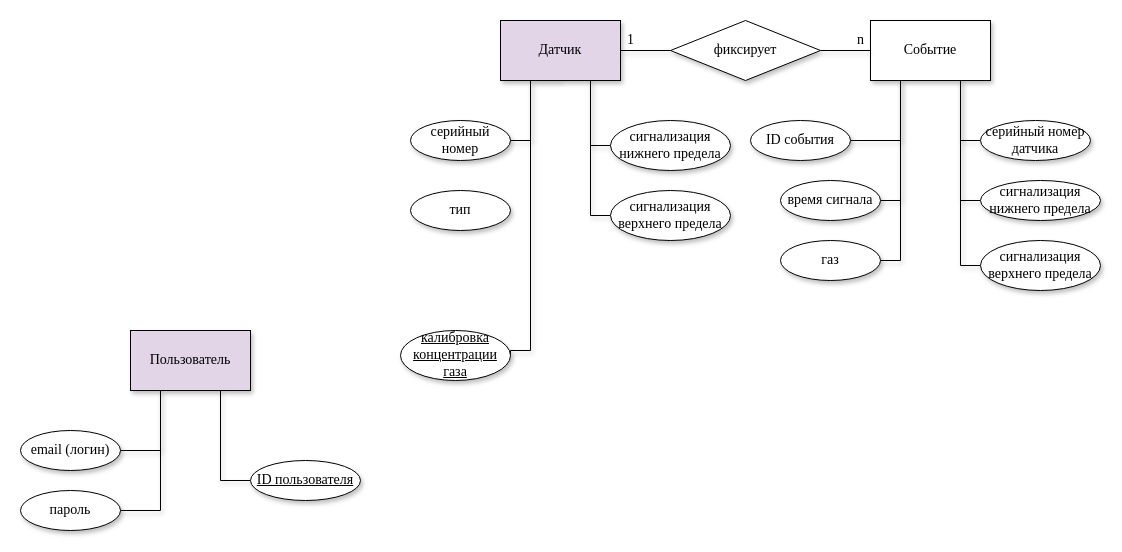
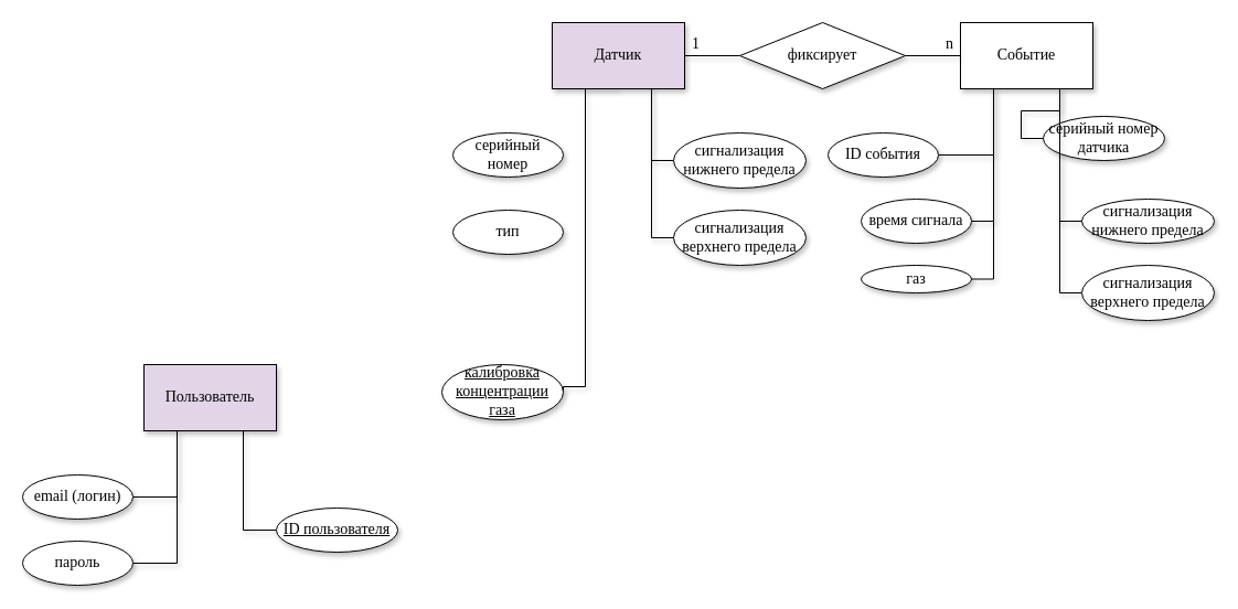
- <mxCell id="6" style="edgeStyle=orthogonalEdgeStyle;rounded=0;orthogonalLoop=1;jettySize=auto;html=1;exitX=0.25;exitY=1;exitDx=0;exitDy=0;entryX=1;entryY=0.5;entryDx=0;entryDy=0;entryPerimeter=0;fontFamily=Times New Roman;fontSize=14;endArrow=none;endFill=0;shadow=1;" parent="1" source="9" target="15" edge="1"><mxGeometry relative="1" as="geometry" /></mxCell>
- <mxCell id="29" value="серийный номер датчика" style="strokeWidth=1;html=1;shape=mxgraph.flowchart.start_1;whiteSpace=wrap;fontFamily=Times New Roman;fontSize=14;shadow=1;" parent="1" vertex="1"><mxGeometry x="980" y="120" width="110" height="40" as="geometry" /></mxCell>
+ <mxCell id="29" value="серийный номер датчика" style="strokeWidth=1;html=1;shape=mxgraph.flowchart.start_1;whiteSpace=wrap;fontFamily=Times New Roman;fontSize=14;shadow=1;" parent="1" vertex="1"><mxGeometry x="945" y="105" width="110" height="40" as="geometry" /></mxCell>
- <mxCell id="28" value="газ" style="strokeWidth=1;html=1;shape=mxgraph.flowchart.start_1;whiteSpace=wrap;fontFamily=Times New Roman;fontSize=14;shadow=1;" parent="1" vertex="1"><mxGeometry x="780" y="240" width="100" height="40" as="geometry" /></mxCell>
+ <mxCell id="28" value="газ" style="strokeWidth=1;html=1;shape=mxgraph.flowchart.start_1;whiteSpace=wrap;fontFamily=Times New Roman;fontSize=14;shadow=1;" parent="1" vertex="1"><mxGeometry x="780" y="240" width="100" height="25" as="geometry" /></mxCell>
